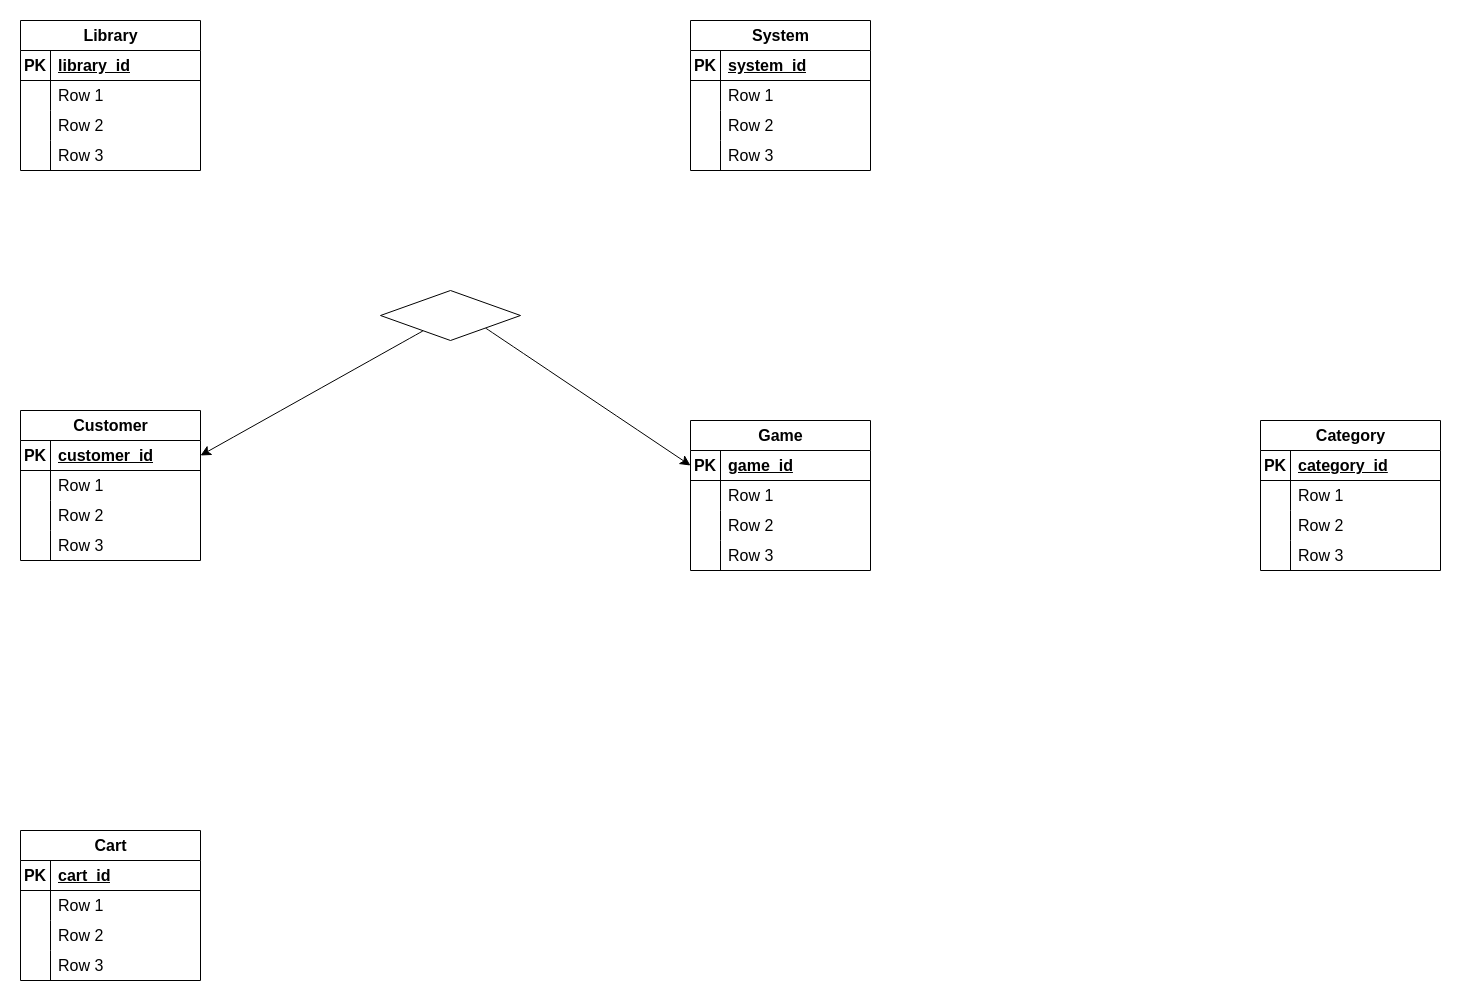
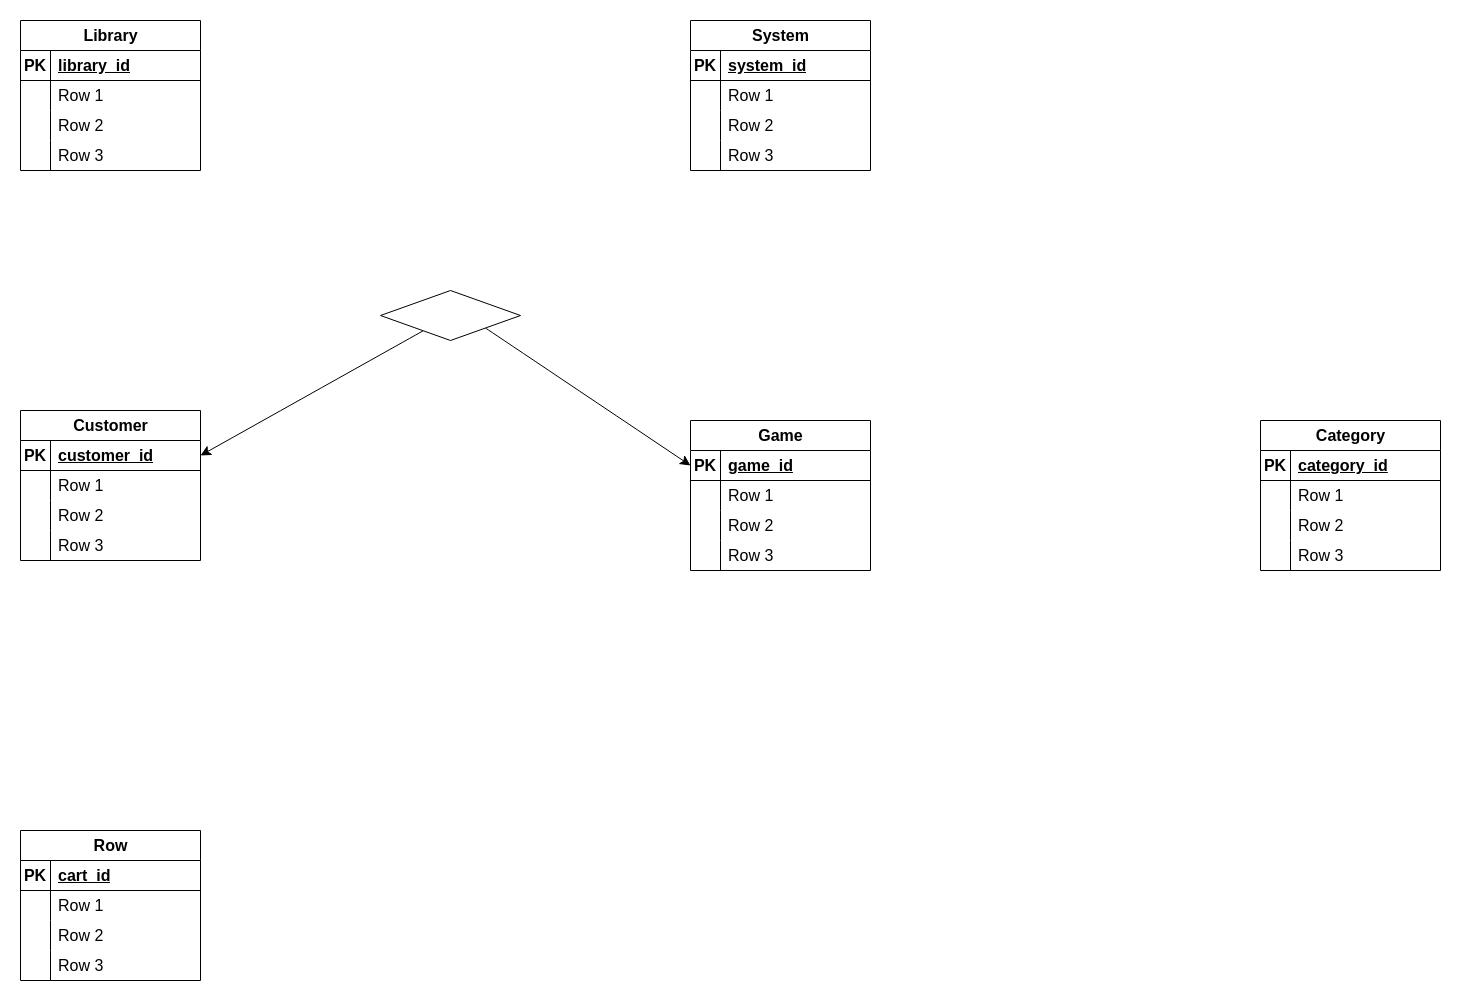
- <mxCell id="67" value="Cart" style="shape=table;startSize=30;container=1;collapsible=1;childLayout=tableLayout;fixedRows=1;rowLines=0;fontStyle=1;align=center;resizeLast=1;html=1;fontSize=16;" vertex="1" parent="1"><mxGeometry x="20" y="830" width="180" height="150" as="geometry" /></mxCell>
+ <mxCell id="67" value="Row" style="shape=table;startSize=30;container=1;collapsible=1;childLayout=tableLayout;fixedRows=1;rowLines=0;fontStyle=1;align=center;resizeLast=1;html=1;fontSize=16;" vertex="1" parent="1"><mxGeometry x="20" y="830" width="180" height="150" as="geometry" /></mxCell>
